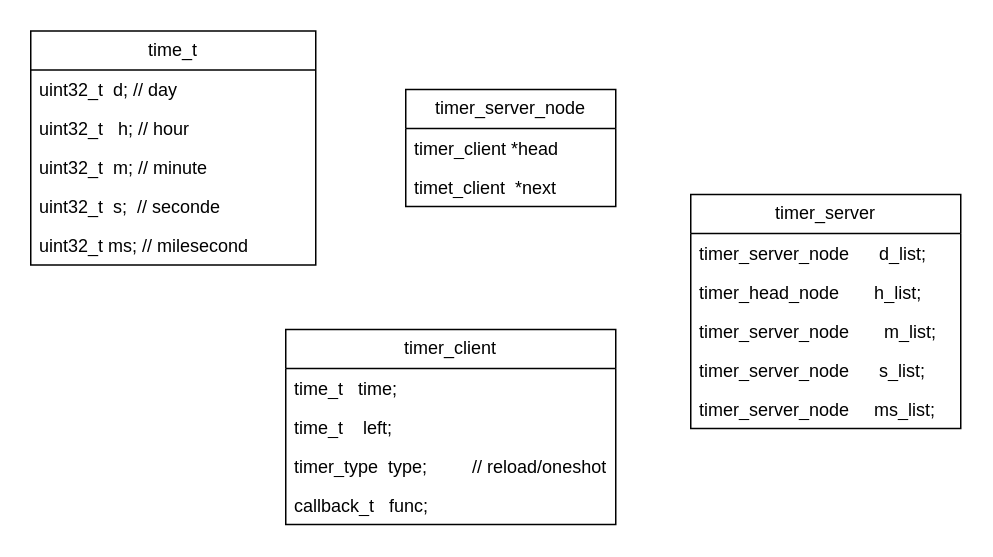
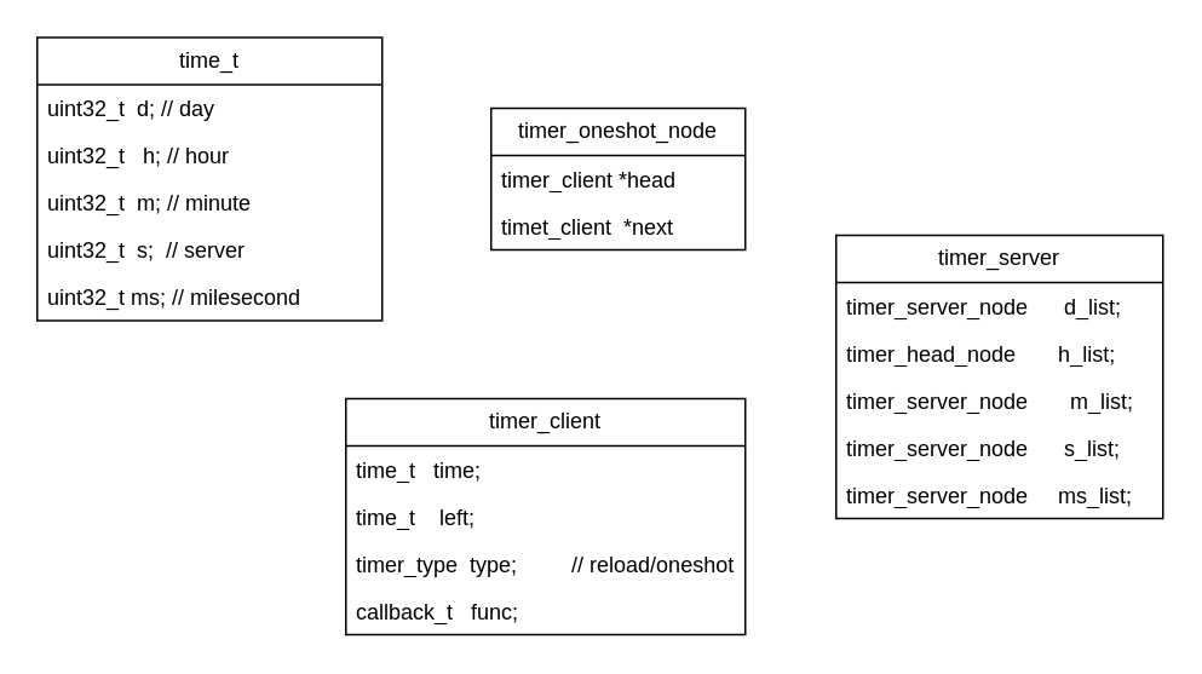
- <mxCell id="19" value="timer_server_node" style="swimlane;fontStyle=0;childLayout=stackLayout;horizontal=1;startSize=26;fillColor=none;horizontalStack=0;resizeParent=1;resizeParentMax=0;resizeLast=0;collapsible=1;marginBottom=0;whiteSpace=wrap;html=1;" vertex="1" parent="1"><mxGeometry x="270" y="59" width="140" height="78" as="geometry" /></mxCell>
+ <mxCell id="19" value="timer_oneshot_node" style="swimlane;fontStyle=0;childLayout=stackLayout;horizontal=1;startSize=26;fillColor=none;horizontalStack=0;resizeParent=1;resizeParentMax=0;resizeLast=0;collapsible=1;marginBottom=0;whiteSpace=wrap;html=1;" vertex="1" parent="1"><mxGeometry x="270" y="59" width="140" height="78" as="geometry" /></mxCell>
- <mxCell id="6" value="uint32_t&amp;nbsp; s;&amp;nbsp; // seconde" style="text;strokeColor=none;fillColor=none;align=left;verticalAlign=top;spacingLeft=4;spacingRight=4;overflow=hidden;rotatable=0;points=[[0,0.5],[1,0.5]];portConstraint=eastwest;whiteSpace=wrap;html=1;" vertex="1" parent="2"><mxGeometry y="104" width="190" height="26" as="geometry" /></mxCell>
+ <mxCell id="6" value="uint32_t&amp;nbsp; s;&amp;nbsp; // server" style="text;strokeColor=none;fillColor=none;align=left;verticalAlign=top;spacingLeft=4;spacingRight=4;overflow=hidden;rotatable=0;points=[[0,0.5],[1,0.5]];portConstraint=eastwest;whiteSpace=wrap;html=1;" vertex="1" parent="2"><mxGeometry y="104" width="190" height="26" as="geometry" /></mxCell>
